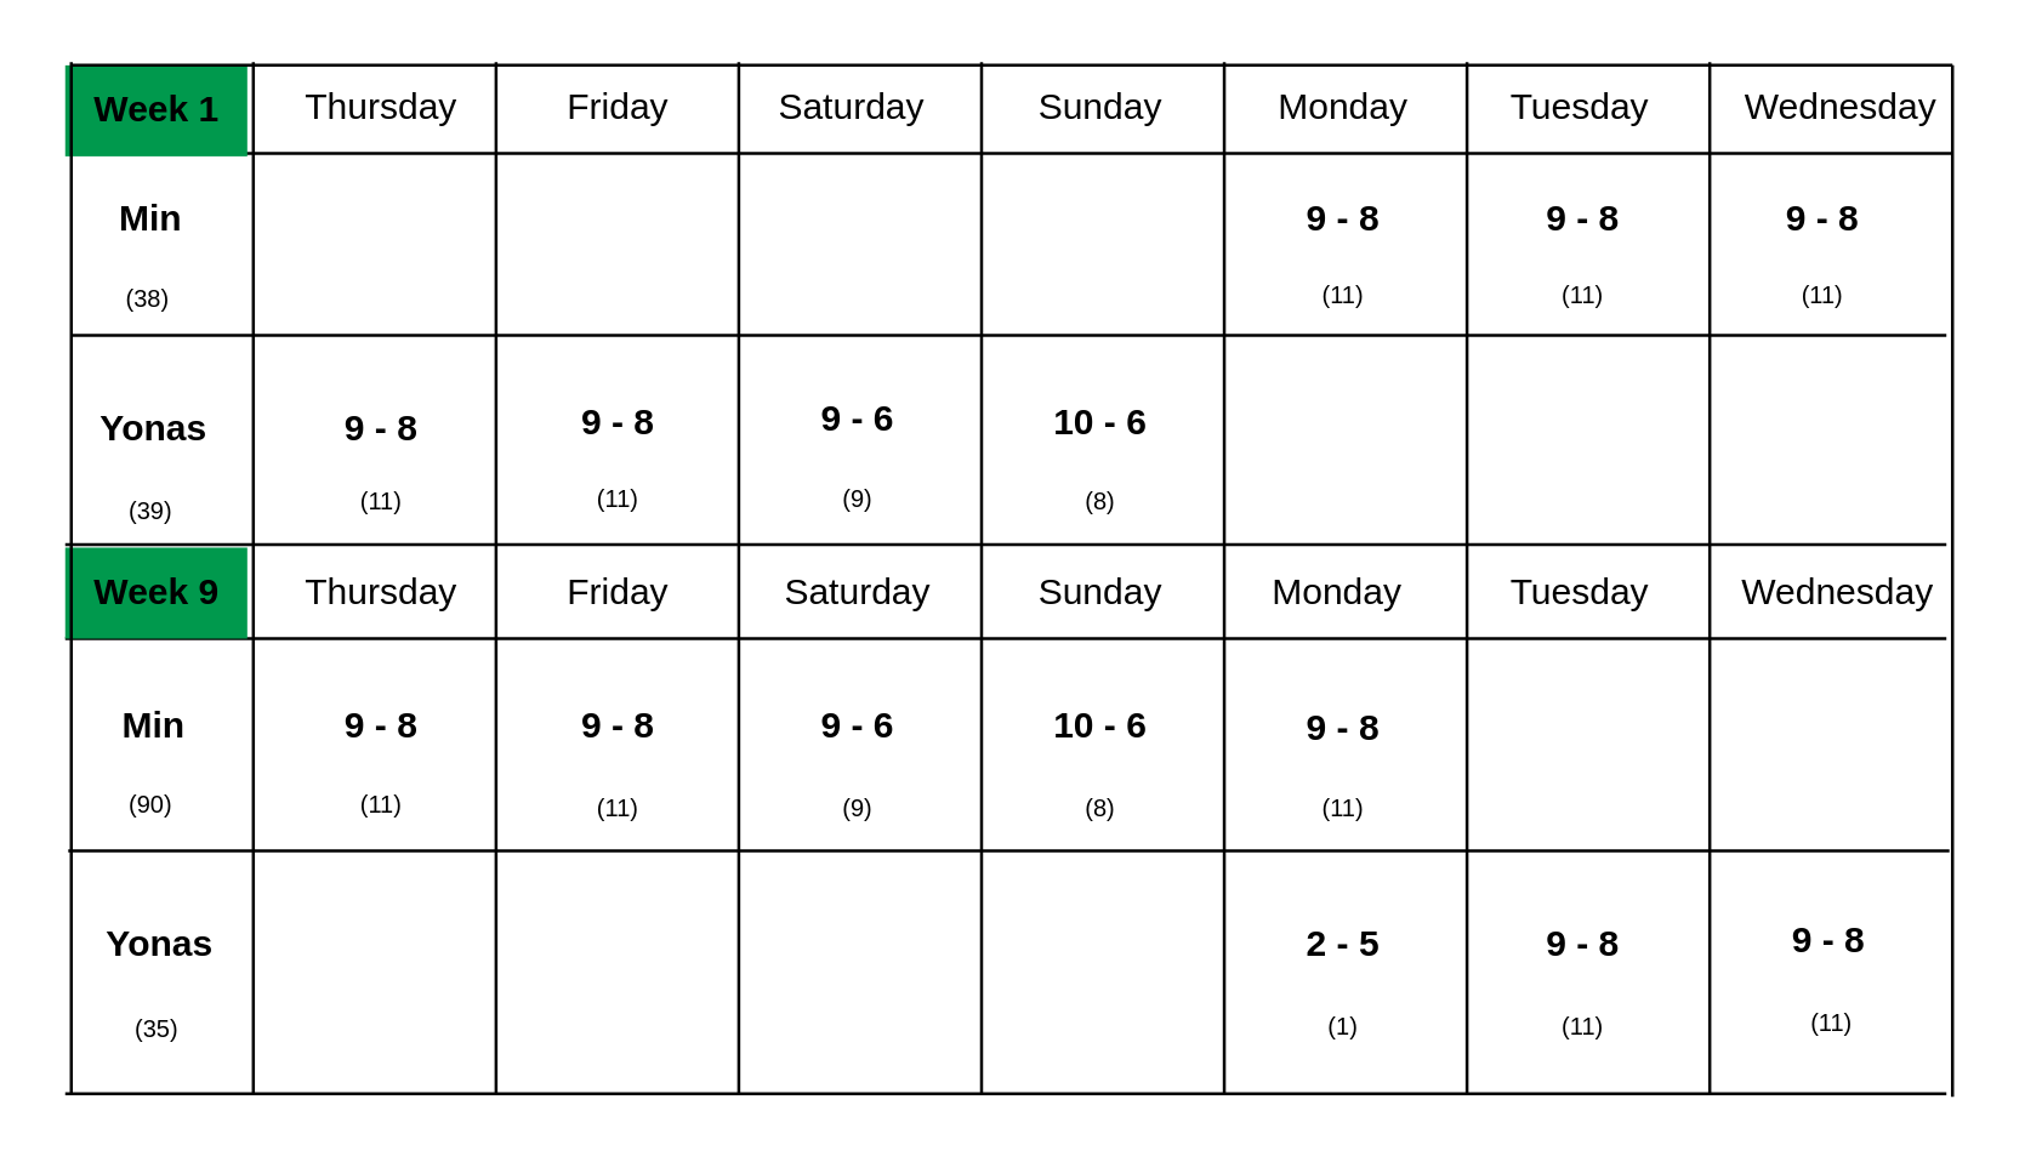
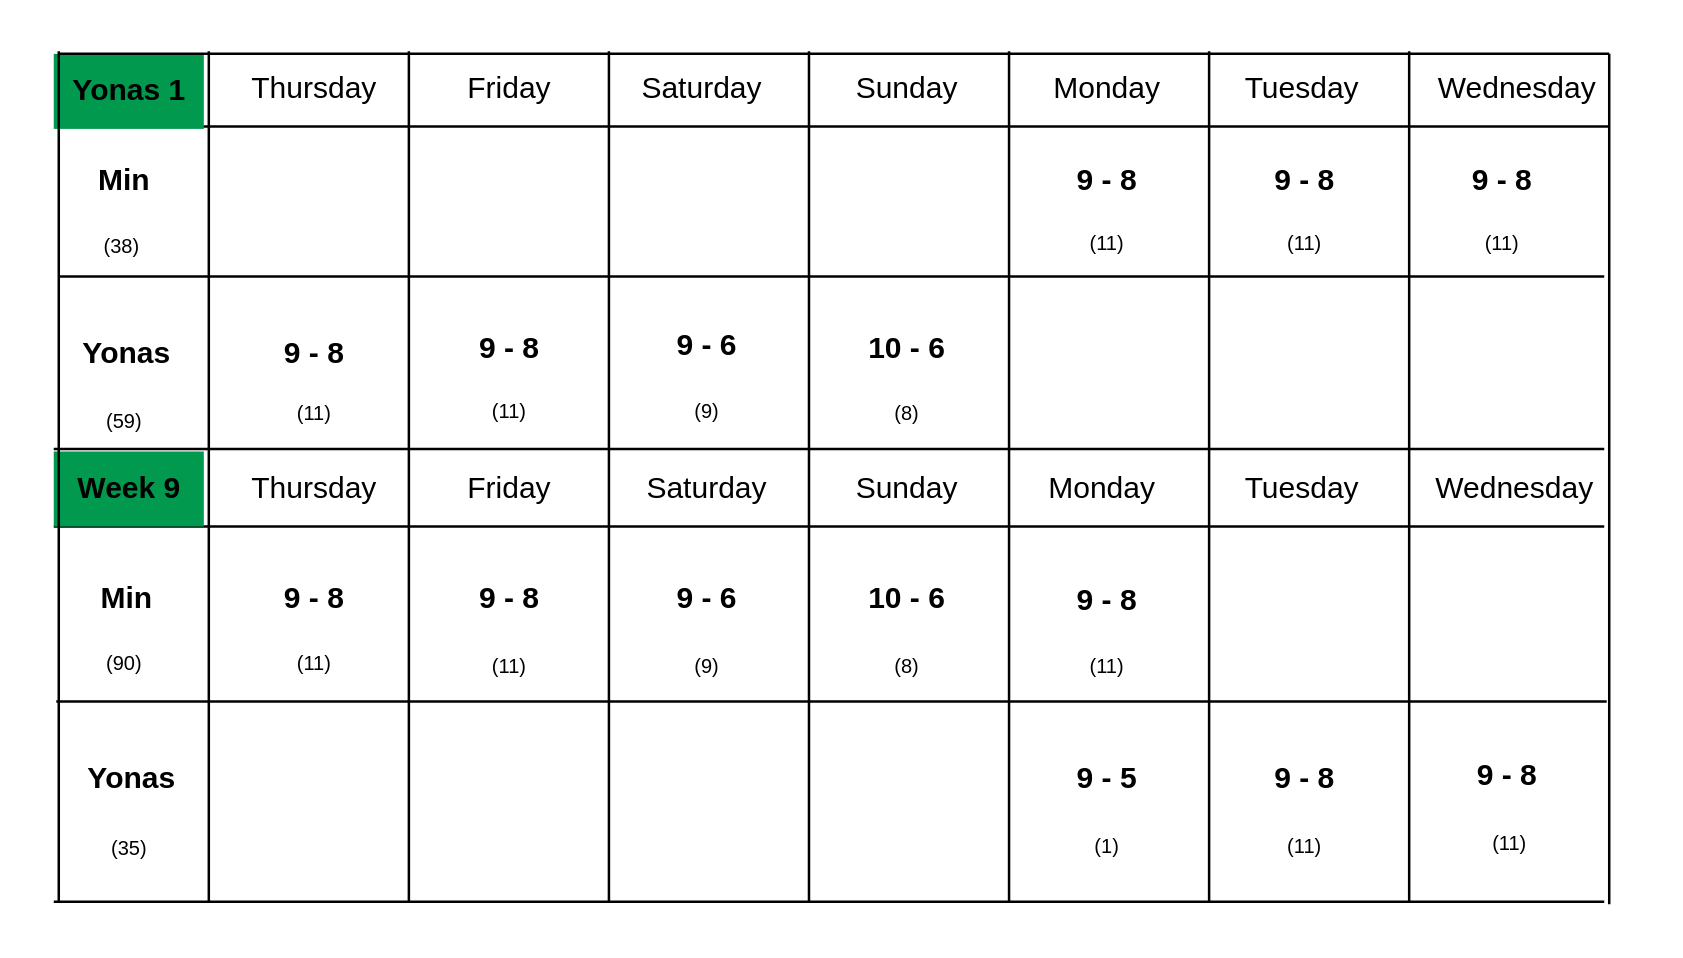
- <mxCell id="20" value="&lt;b&gt;Week 1&lt;/b&gt;" style="text;html=1;align=center;verticalAlign=middle;resizable=0;points=[];autosize=1;strokeColor=none;fillColor=#00994D;" vertex="1" parent="1"><mxGeometry x="21" y="21" width="60" height="30" as="geometry" /></mxCell>
+ <mxCell id="20" value="&lt;b&gt;Yonas 1&lt;/b&gt;" style="text;html=1;align=center;verticalAlign=middle;resizable=0;points=[];autosize=1;strokeColor=none;fillColor=#00994D;" vertex="1" parent="1"><mxGeometry x="21" y="21" width="60" height="30" as="geometry" /></mxCell>
- <mxCell id="63" value="&lt;font style=&quot;font-size: 8px;&quot;&gt;(39)&lt;/font&gt;" style="text;html=1;align=center;verticalAlign=middle;resizable=0;points=[];autosize=1;strokeColor=none;fillColor=none;" vertex="1" parent="1"><mxGeometry x="29" y="152" width="40" height="30" as="geometry" /></mxCell>
+ <mxCell id="63" value="&lt;font style=&quot;font-size: 8px;&quot;&gt;(59)&lt;/font&gt;" style="text;html=1;align=center;verticalAlign=middle;resizable=0;points=[];autosize=1;strokeColor=none;fillColor=none;" vertex="1" parent="1"><mxGeometry x="29" y="152" width="40" height="30" as="geometry" /></mxCell>
- <mxCell id="70" value="&lt;b&gt;2 - 5&lt;/b&gt;" style="text;html=1;align=center;verticalAlign=middle;resizable=0;points=[];autosize=1;strokeColor=none;fillColor=none;" vertex="1" parent="1"><mxGeometry x="417" y="296" width="50" height="30" as="geometry" /></mxCell>
+ <mxCell id="70" value="&lt;b&gt;9 - 5&lt;/b&gt;" style="text;html=1;align=center;verticalAlign=middle;resizable=0;points=[];autosize=1;strokeColor=none;fillColor=none;" vertex="1" parent="1"><mxGeometry x="417" y="296" width="50" height="30" as="geometry" /></mxCell>
